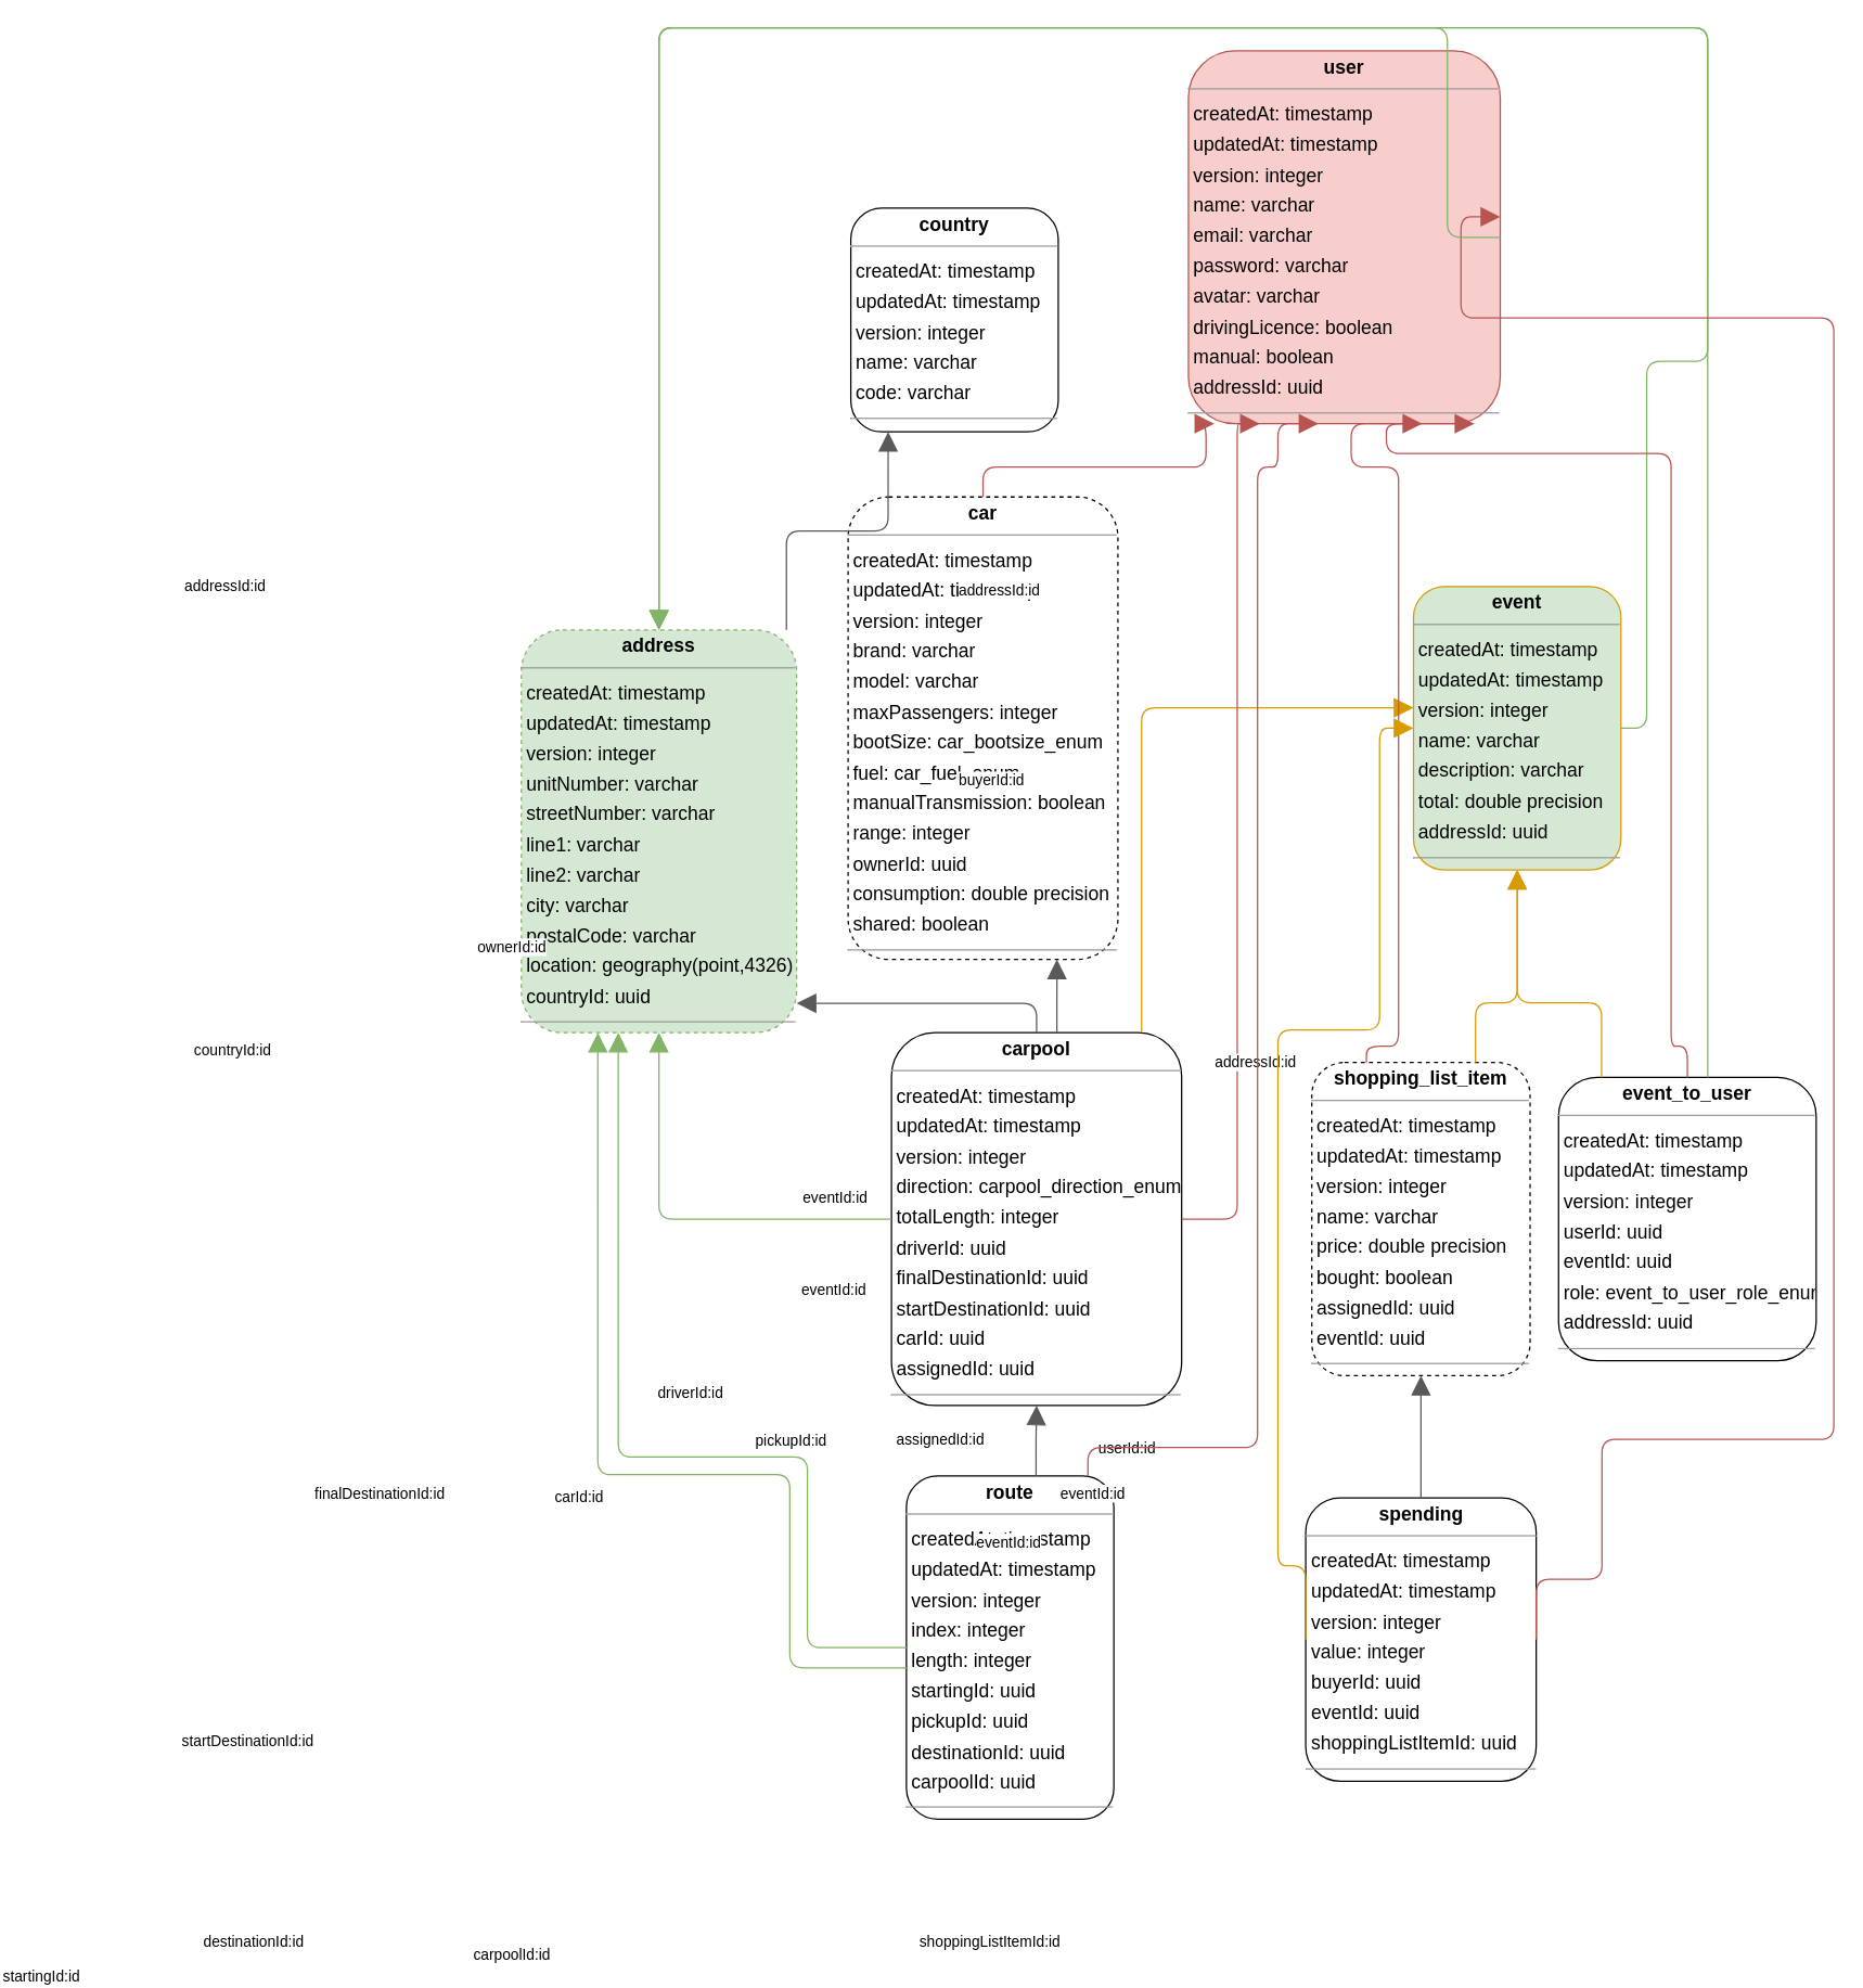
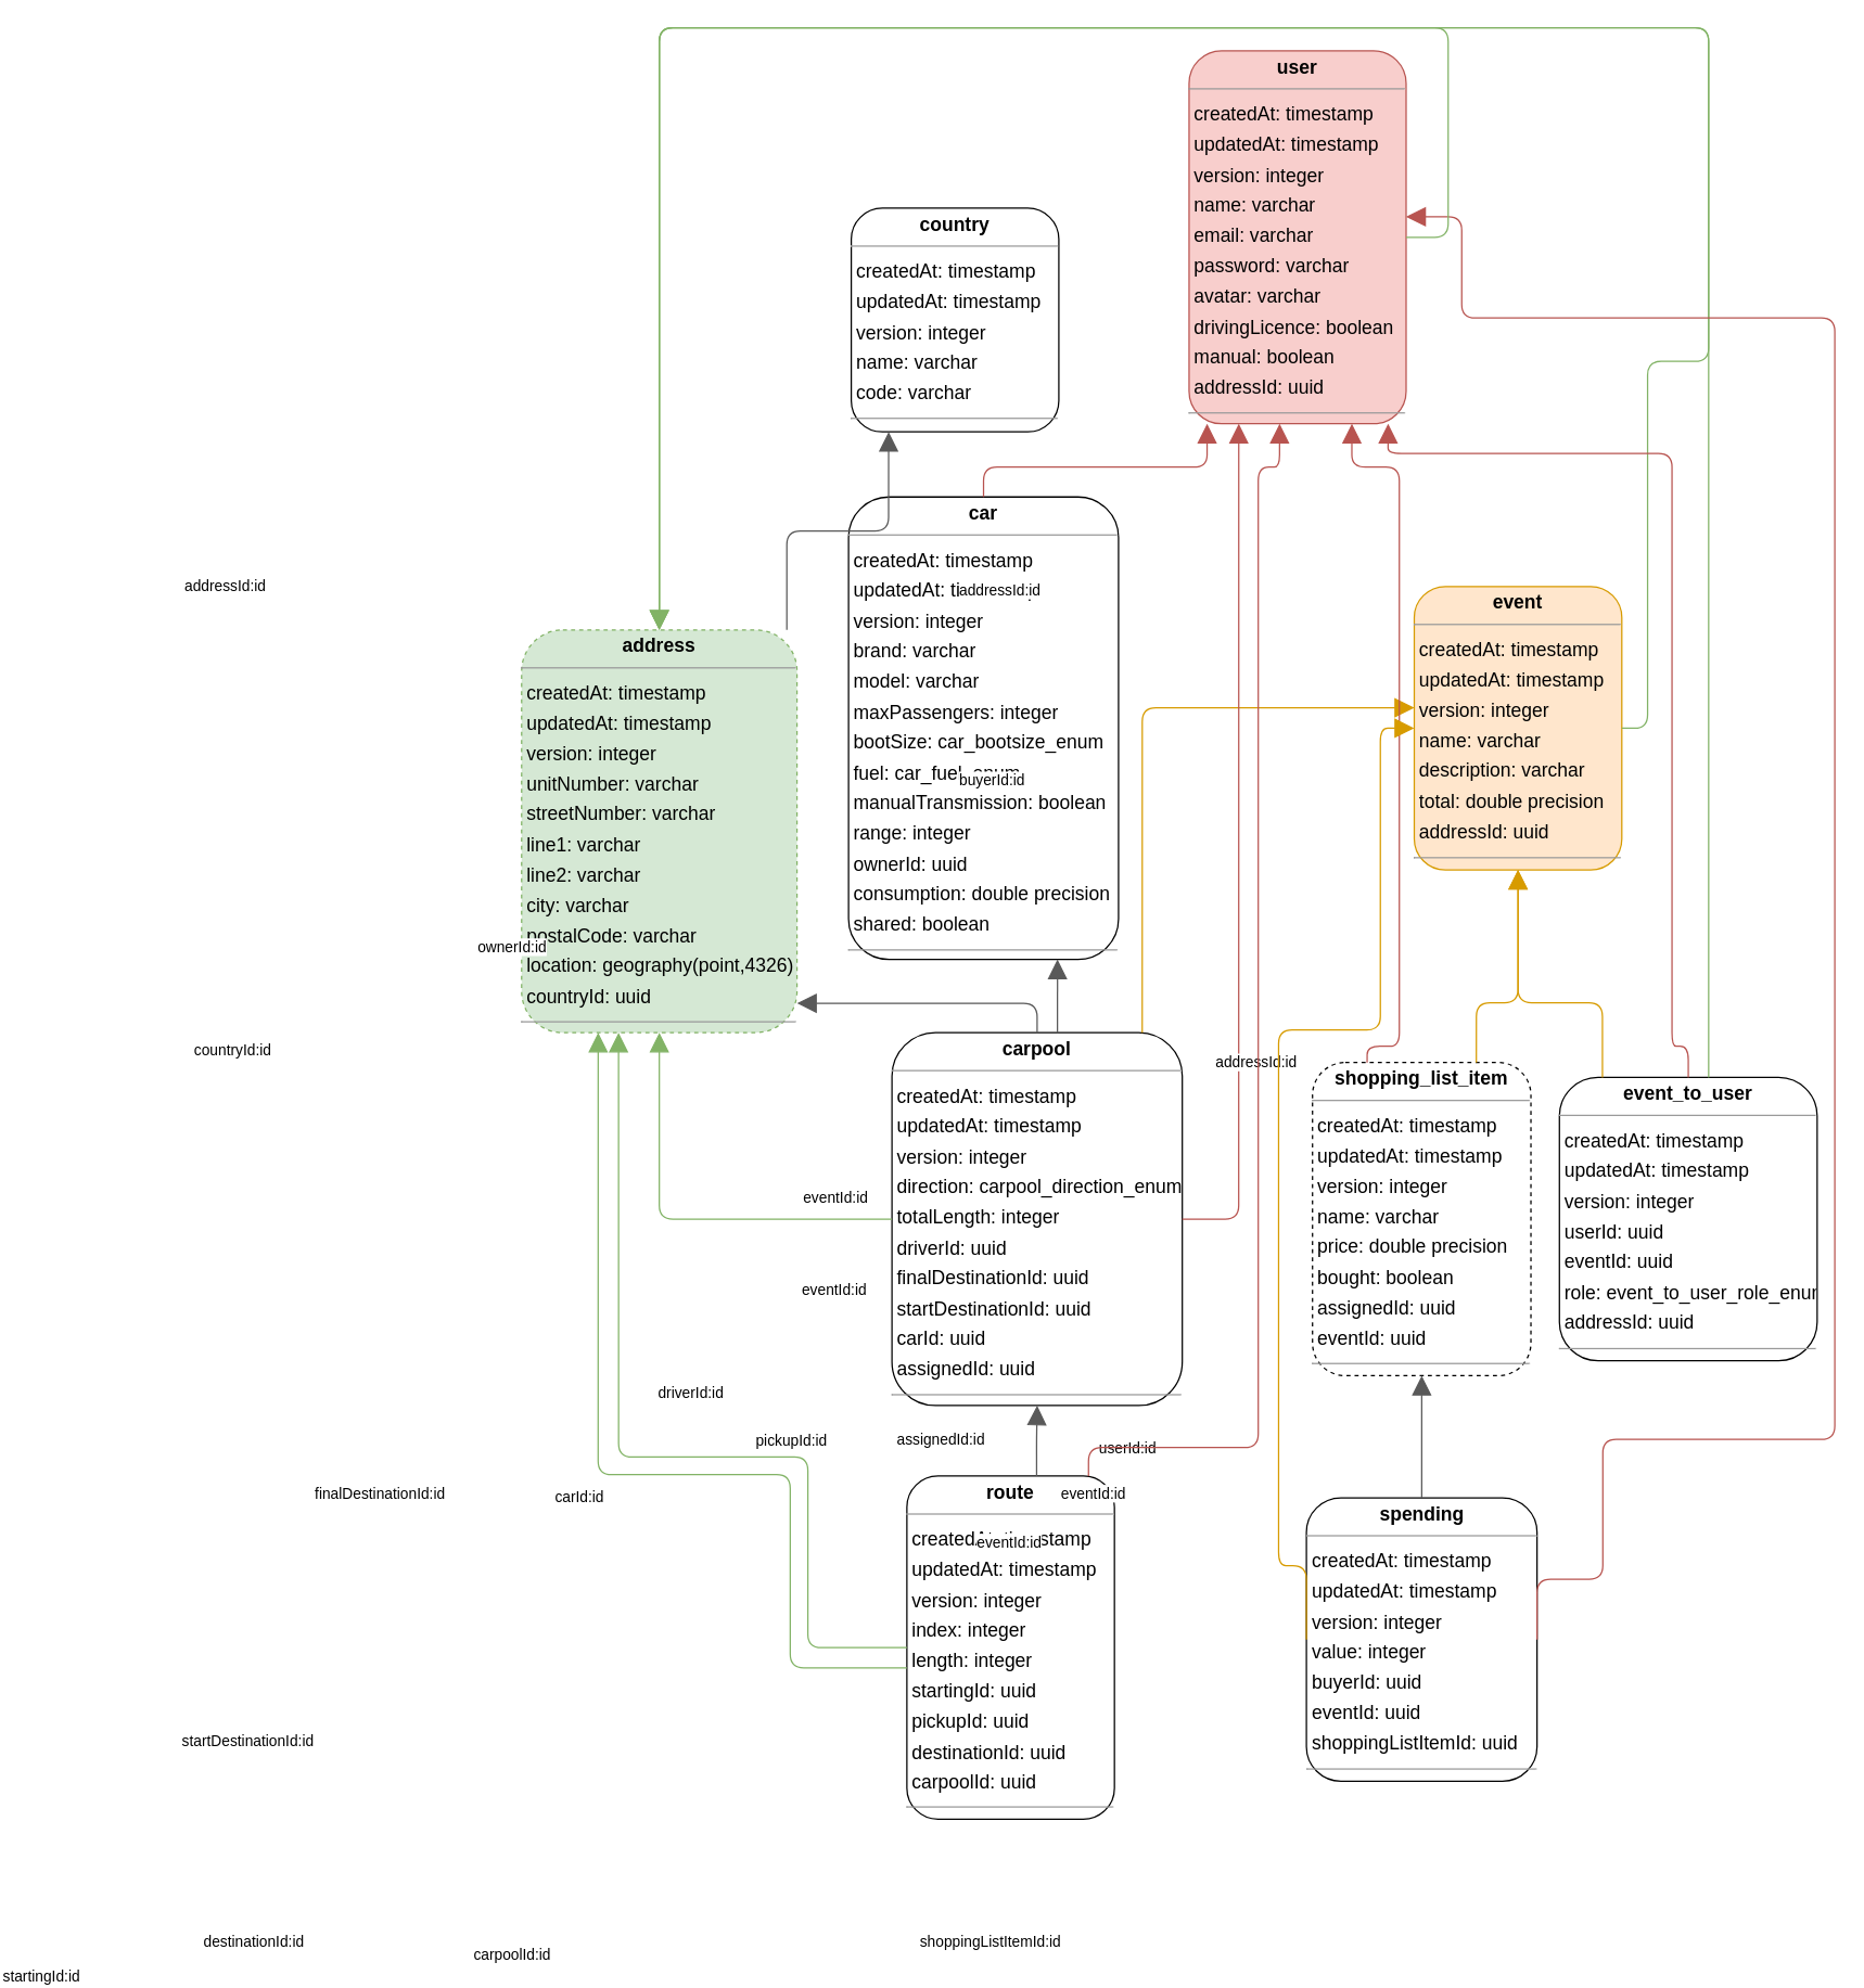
- <mxCell id="11" value="&lt;p style=&quot;margin:0px;margin-top:4px;text-align:center;&quot;&gt;&lt;b&gt;user&lt;/b&gt;&lt;/p&gt;&lt;hr size=&quot;1&quot;/&gt;&lt;p style=&quot;margin:0 0 0 4px;line-height:1.6;&quot;&gt; createdAt: timestamp&lt;br/&gt; updatedAt: timestamp&lt;br/&gt; version: integer&lt;br/&gt; name: varchar&lt;br/&gt; email: varchar&lt;br/&gt; password: varchar&lt;br/&gt; avatar: varchar&lt;br/&gt; drivingLicence: boolean&lt;br/&gt; manual: boolean&lt;br/&gt; addressId: uuid&lt;/p&gt;&lt;hr size=&quot;1&quot;/&gt;&lt;p style=&quot;margin:0 0 0 4px;line-height:1.6;&quot;&gt; id: uuid&lt;/p&gt;" style="verticalAlign=top;align=left;overflow=fill;fontSize=14;fontFamily=Helvetica;html=1;rounded=1;shadow=0;comic=0;labelBackgroundColor=none;strokeWidth=1;fillColor=#f8cecc;strokeColor=#b85450;" parent="1" vertex="1"><mxGeometry x="512" y="37" width="230" height="275" as="geometry" /></mxCell>
+ <mxCell id="11" value="&lt;p style=&quot;margin:0px;margin-top:4px;text-align:center;&quot;&gt;&lt;b&gt;user&lt;/b&gt;&lt;/p&gt;&lt;hr size=&quot;1&quot;/&gt;&lt;p style=&quot;margin:0 0 0 4px;line-height:1.6;&quot;&gt; createdAt: timestamp&lt;br/&gt; updatedAt: timestamp&lt;br/&gt; version: integer&lt;br/&gt; name: varchar&lt;br/&gt; email: varchar&lt;br/&gt; password: varchar&lt;br/&gt; avatar: varchar&lt;br/&gt; drivingLicence: boolean&lt;br/&gt; manual: boolean&lt;br/&gt; addressId: uuid&lt;/p&gt;&lt;hr size=&quot;1&quot;/&gt;&lt;p style=&quot;margin:0 0 0 4px;line-height:1.6;&quot;&gt; id: uuid&lt;/p&gt;" style="verticalAlign=top;align=left;overflow=fill;fontSize=14;fontFamily=Helvetica;html=1;rounded=1;shadow=0;comic=0;labelBackgroundColor=none;strokeWidth=1;fillColor=#f8cecc;strokeColor=#b85450;" parent="1" vertex="1"><mxGeometry x="512" y="37" width="160" height="275" as="geometry" /></mxCell>
- <mxCell id="3" value="&lt;p style=&quot;margin:0px;margin-top:4px;text-align:center;&quot;&gt;&lt;b&gt;car&lt;/b&gt;&lt;/p&gt;&lt;hr size=&quot;1&quot;/&gt;&lt;p style=&quot;margin:0 0 0 4px;line-height:1.6;&quot;&gt; createdAt: timestamp&lt;br/&gt; updatedAt: timestamp&lt;br/&gt; version: integer&lt;br/&gt; brand: varchar&lt;br/&gt; model: varchar&lt;br/&gt; maxPassengers: integer&lt;br/&gt; bootSize: car_bootsize_enum&lt;br/&gt; fuel: car_fuel_enum&lt;br/&gt; manualTransmission: boolean&lt;br/&gt; range: integer&lt;br/&gt; ownerId: uuid&lt;br/&gt; consumption: double precision&lt;br/&gt; shared: boolean&lt;/p&gt;&lt;hr size=&quot;1&quot;/&gt;&lt;p style=&quot;margin:0 0 0 4px;line-height:1.6;&quot;&gt; id: uuid&lt;/p&gt;" style="verticalAlign=top;align=left;overflow=fill;fontSize=14;fontFamily=Helvetica;html=1;rounded=1;shadow=0;comic=0;labelBackgroundColor=none;strokeWidth=1;dashed=1;" parent="1" vertex="1"><mxGeometry x="261" y="366" width="199" height="341" as="geometry" /></mxCell>
+ <mxCell id="3" value="&lt;p style=&quot;margin:0px;margin-top:4px;text-align:center;&quot;&gt;&lt;b&gt;car&lt;/b&gt;&lt;/p&gt;&lt;hr size=&quot;1&quot;/&gt;&lt;p style=&quot;margin:0 0 0 4px;line-height:1.6;&quot;&gt; createdAt: timestamp&lt;br/&gt; updatedAt: timestamp&lt;br/&gt; version: integer&lt;br/&gt; brand: varchar&lt;br/&gt; model: varchar&lt;br/&gt; maxPassengers: integer&lt;br/&gt; bootSize: car_bootsize_enum&lt;br/&gt; fuel: car_fuel_enum&lt;br/&gt; manualTransmission: boolean&lt;br/&gt; range: integer&lt;br/&gt; ownerId: uuid&lt;br/&gt; consumption: double precision&lt;br/&gt; shared: boolean&lt;/p&gt;&lt;hr size=&quot;1&quot;/&gt;&lt;p style=&quot;margin:0 0 0 4px;line-height:1.6;&quot;&gt; id: uuid&lt;/p&gt;" style="verticalAlign=top;align=left;overflow=fill;fontSize=14;fontFamily=Helvetica;html=1;rounded=1;shadow=0;comic=0;labelBackgroundColor=none;strokeWidth=1;" parent="1" vertex="1"><mxGeometry x="261" y="366" width="199" height="341" as="geometry" /></mxCell>
- <mxCell id="6" value="&lt;p style=&quot;margin:0px;margin-top:4px;text-align:center;&quot;&gt;&lt;b&gt;event&lt;/b&gt;&lt;/p&gt;&lt;hr size=&quot;1&quot;/&gt;&lt;p style=&quot;margin:0 0 0 4px;line-height:1.6;&quot;&gt; createdAt: timestamp&lt;br/&gt; updatedAt: timestamp&lt;br/&gt; version: integer&lt;br/&gt; name: varchar&lt;br/&gt; description: varchar&lt;br/&gt; total: double precision&lt;br/&gt; addressId: uuid&lt;/p&gt;&lt;hr size=&quot;1&quot;/&gt;&lt;p style=&quot;margin:0 0 0 4px;line-height:1.6;&quot;&gt; id: uuid&lt;/p&gt;" style="verticalAlign=top;align=left;overflow=fill;fontSize=14;fontFamily=Helvetica;html=1;rounded=1;shadow=0;comic=0;labelBackgroundColor=none;strokeWidth=1;fillColor=#d5e8d4;strokeColor=#d79b00;" parent="1" vertex="1"><mxGeometry x="678" y="432" width="153" height="209" as="geometry" /></mxCell>
+ <mxCell id="6" value="&lt;p style=&quot;margin:0px;margin-top:4px;text-align:center;&quot;&gt;&lt;b&gt;event&lt;/b&gt;&lt;/p&gt;&lt;hr size=&quot;1&quot;/&gt;&lt;p style=&quot;margin:0 0 0 4px;line-height:1.6;&quot;&gt; createdAt: timestamp&lt;br/&gt; updatedAt: timestamp&lt;br/&gt; version: integer&lt;br/&gt; name: varchar&lt;br/&gt; description: varchar&lt;br/&gt; total: double precision&lt;br/&gt; addressId: uuid&lt;/p&gt;&lt;hr size=&quot;1&quot;/&gt;&lt;p style=&quot;margin:0 0 0 4px;line-height:1.6;&quot;&gt; id: uuid&lt;/p&gt;" style="verticalAlign=top;align=left;overflow=fill;fontSize=14;fontFamily=Helvetica;html=1;rounded=1;shadow=0;comic=0;labelBackgroundColor=none;strokeWidth=1;fillColor=#ffe6cc;strokeColor=#d79b00;" parent="1" vertex="1"><mxGeometry x="678" y="432" width="153" height="209" as="geometry" /></mxCell>
